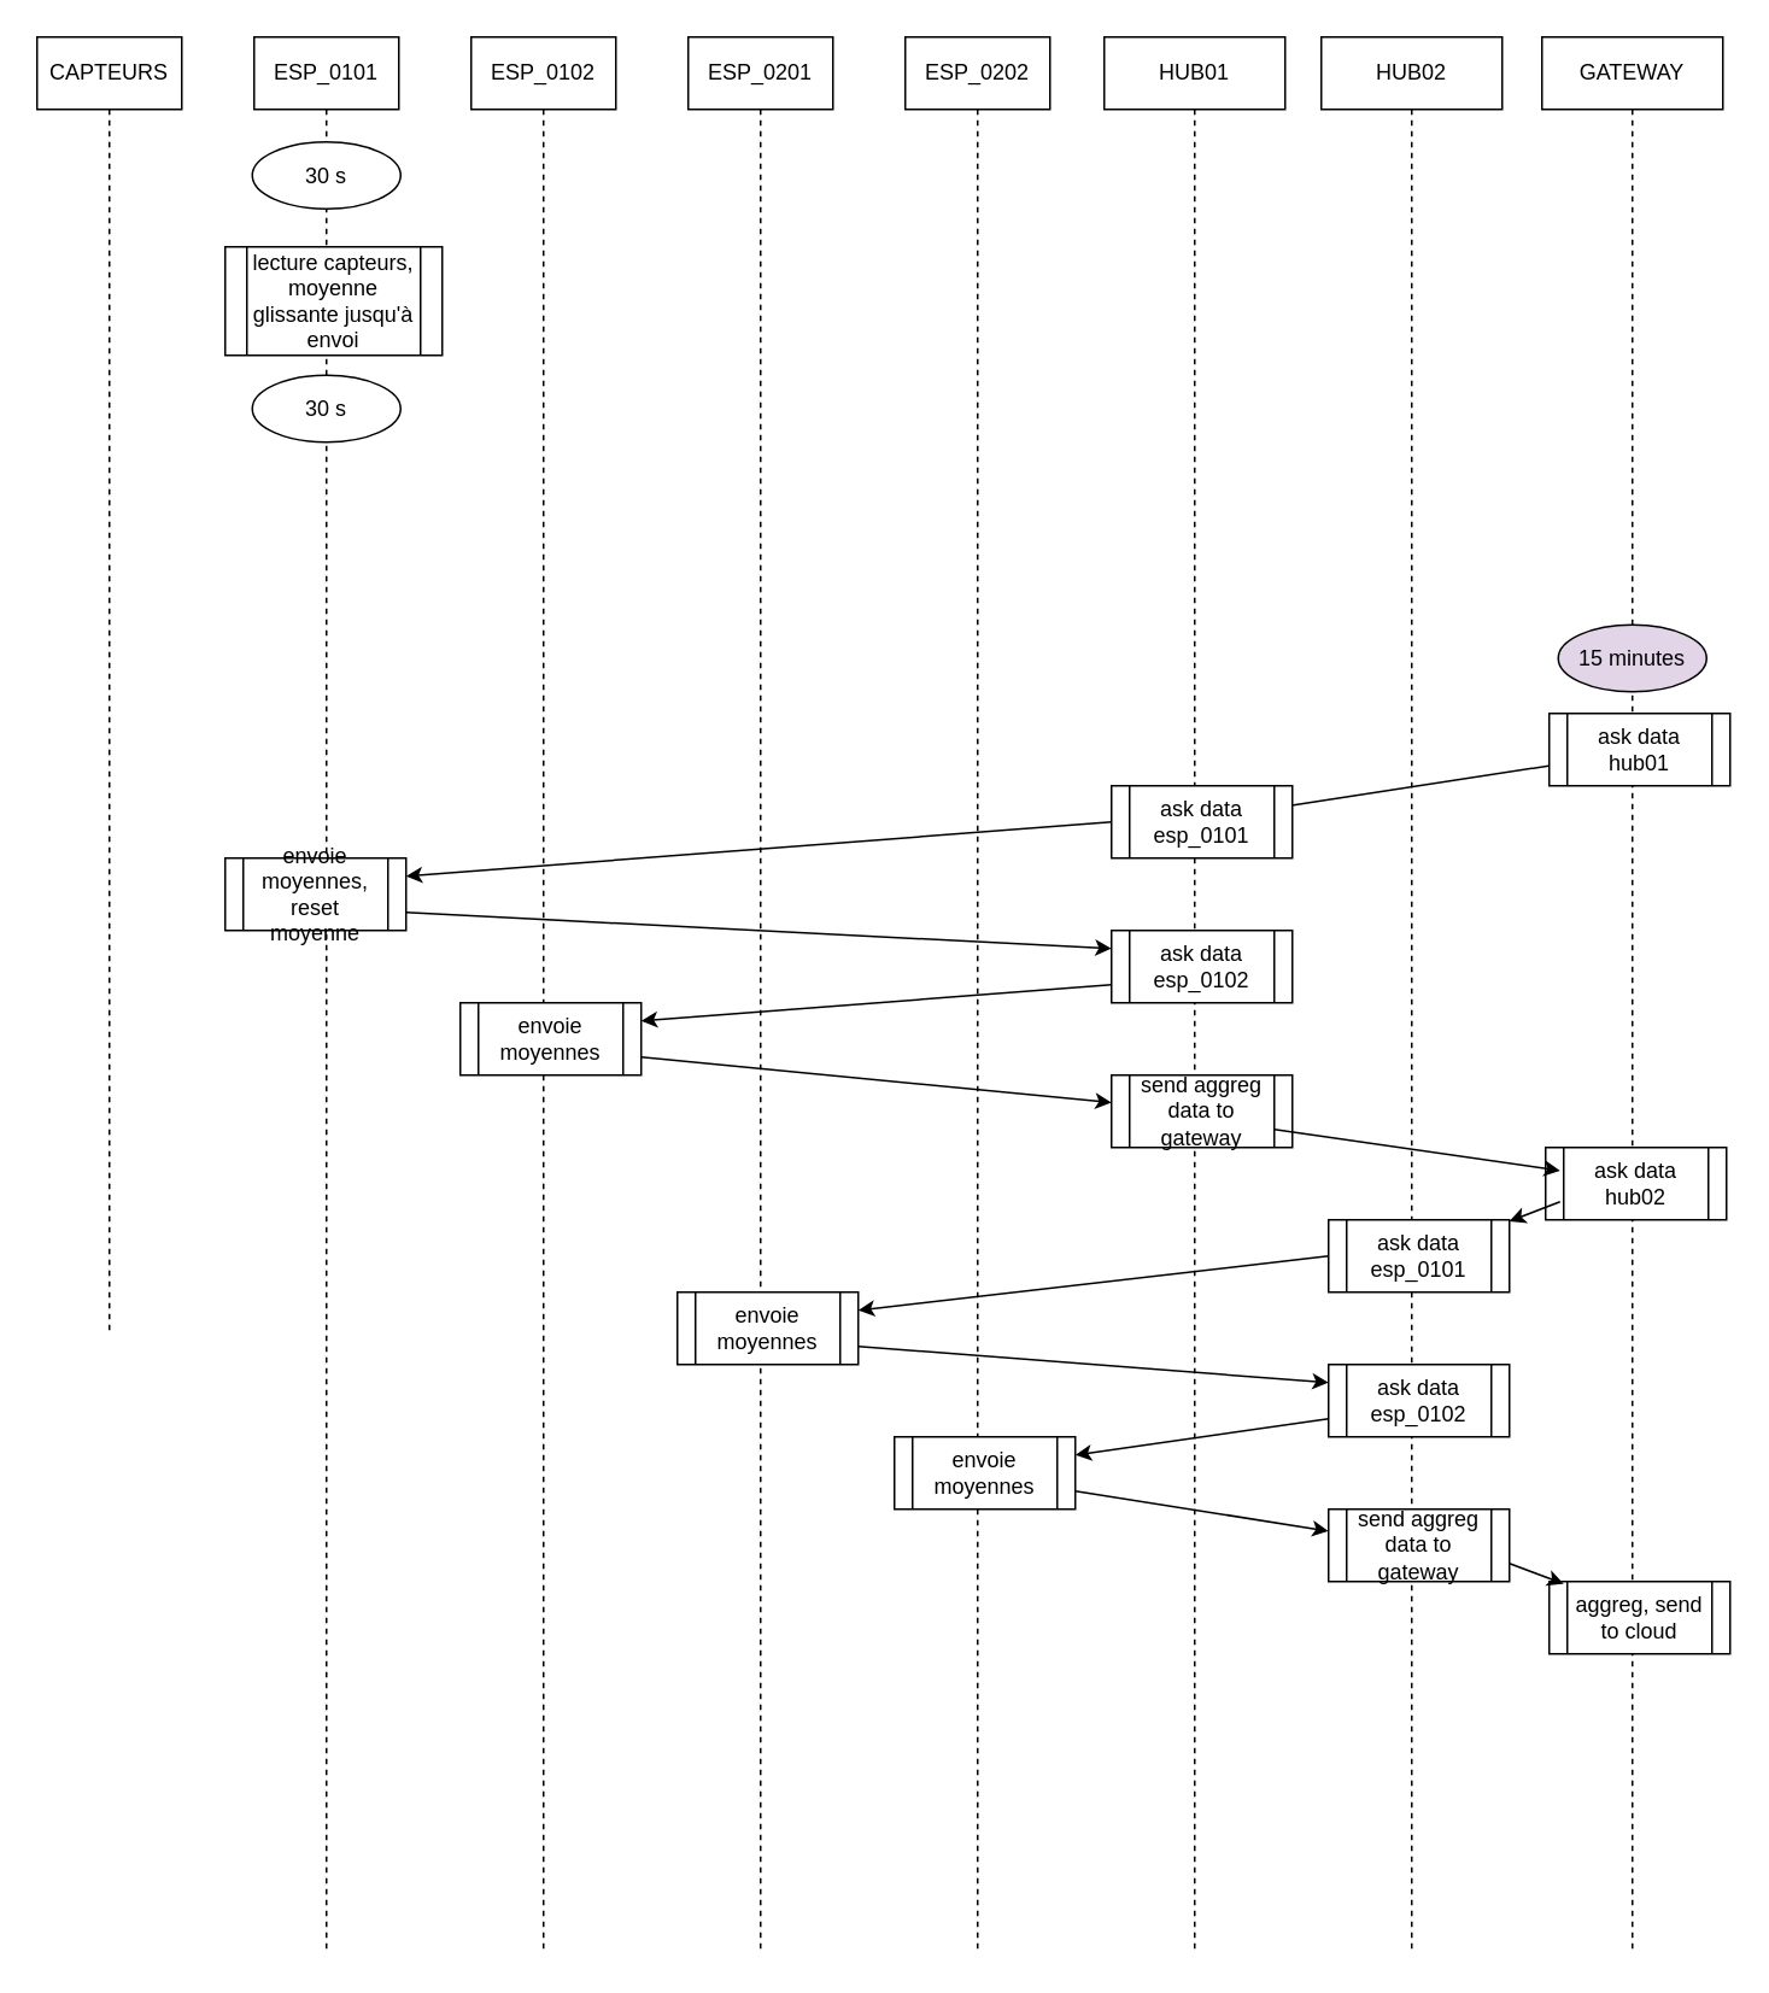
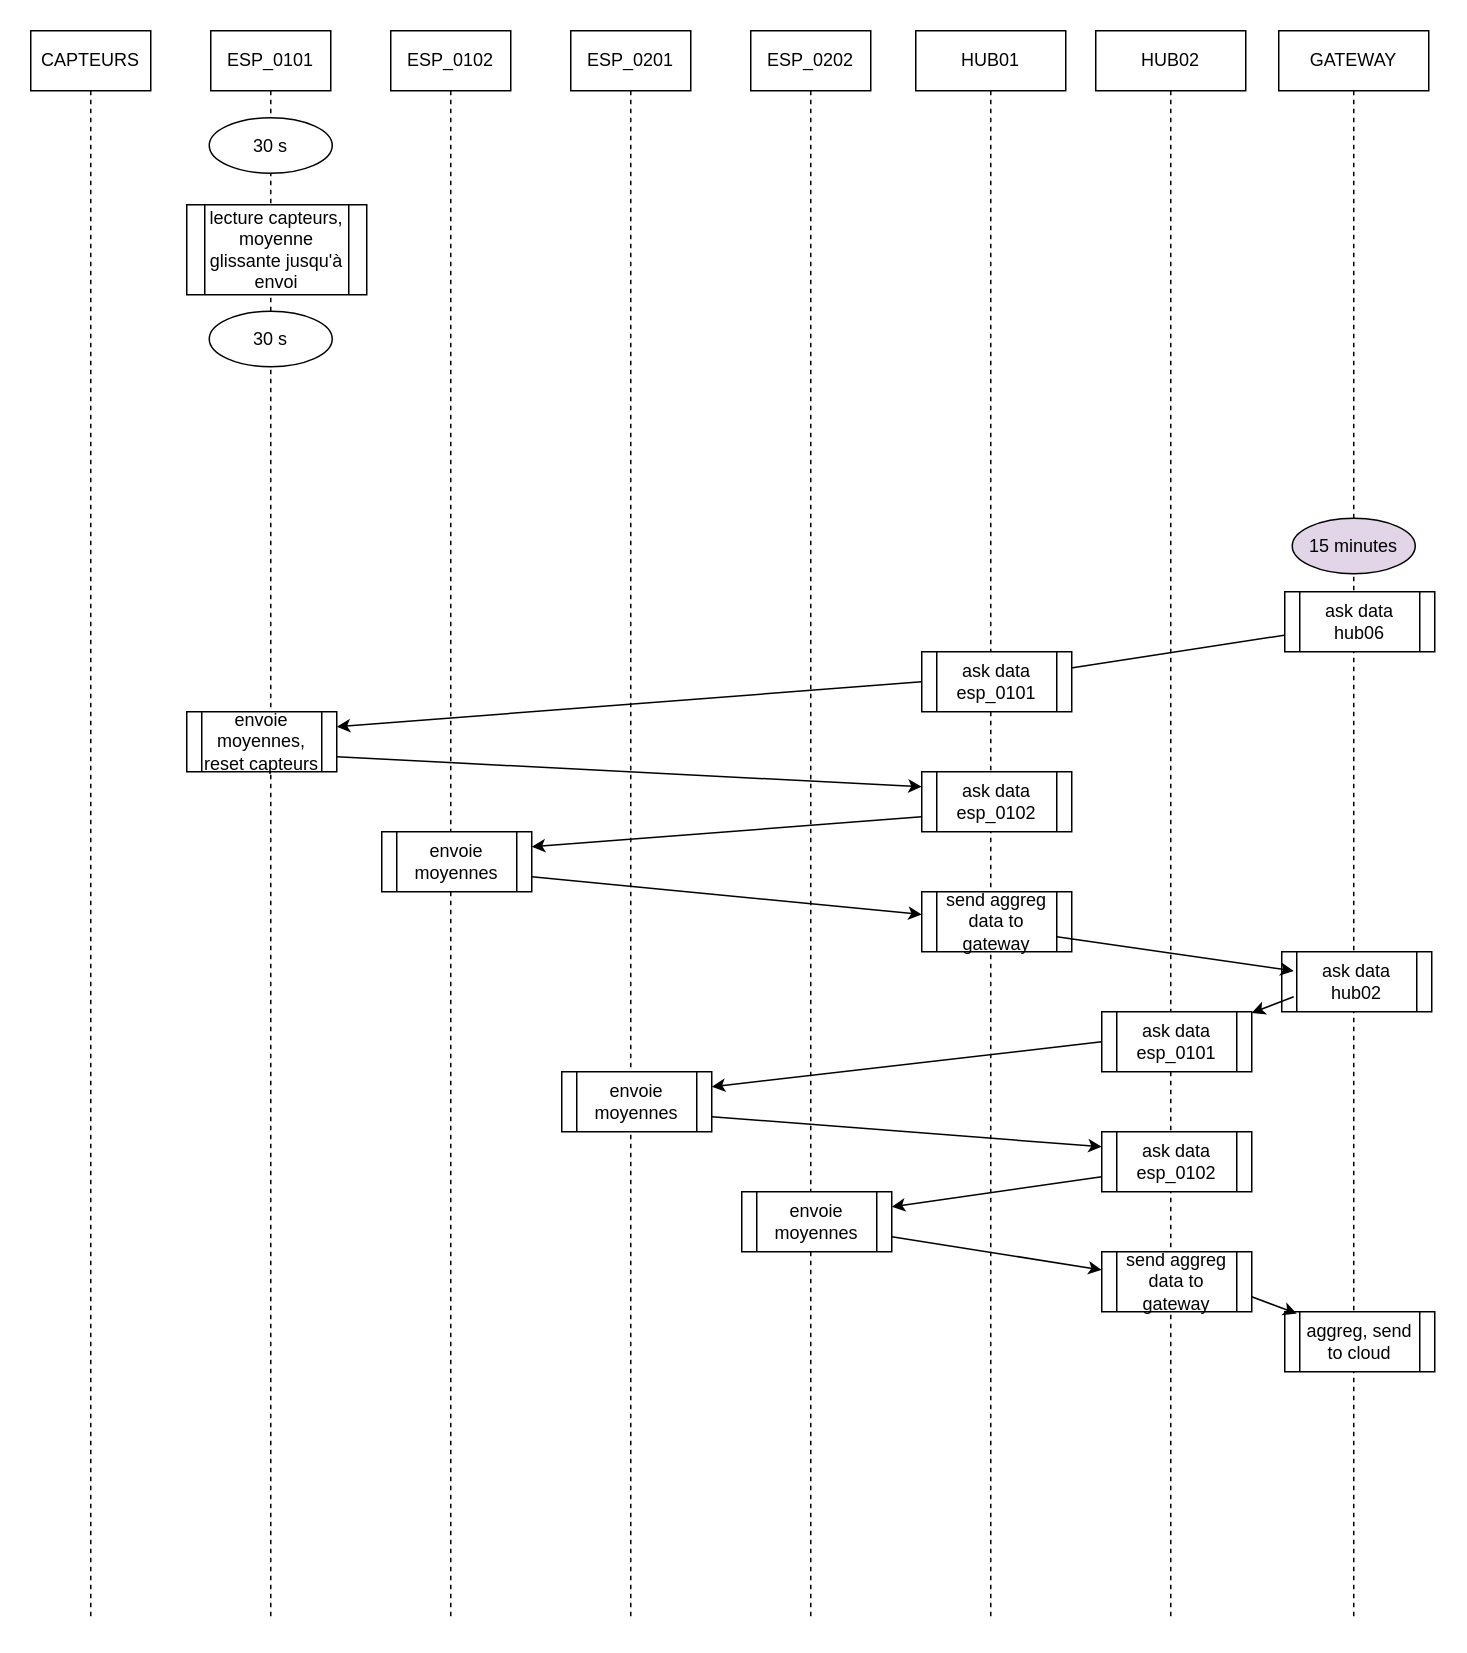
- <mxCell id="2" value="CAPTEURS" style="shape=umlLifeline;perimeter=lifelinePerimeter;whiteSpace=wrap;html=1;container=0;dropTarget=0;collapsible=0;recursiveResize=0;outlineConnect=0;portConstraint=eastwest;newEdgeStyle={&quot;edgeStyle&quot;:&quot;elbowEdgeStyle&quot;,&quot;elbow&quot;:&quot;vertical&quot;,&quot;curved&quot;:0,&quot;rounded&quot;:0};" parent="1" vertex="1"><mxGeometry x="20" y="20" width="80" height="715" as="geometry" /></mxCell>
+ <mxCell id="2" value="CAPTEURS" style="shape=umlLifeline;perimeter=lifelinePerimeter;whiteSpace=wrap;html=1;container=0;dropTarget=0;collapsible=0;recursiveResize=0;outlineConnect=0;portConstraint=eastwest;newEdgeStyle={&quot;edgeStyle&quot;:&quot;elbowEdgeStyle&quot;,&quot;elbow&quot;:&quot;vertical&quot;,&quot;curved&quot;:0,&quot;rounded&quot;:0};" parent="1" vertex="1"><mxGeometry x="20" y="20" width="80" height="1060" as="geometry" /></mxCell>
- <mxCell id="11" value="ask data hub01" style="shape=process;whiteSpace=wrap;html=1;backgroundOutline=1;" vertex="1" parent="1"><mxGeometry x="856" y="394" width="100" height="40" as="geometry" /></mxCell>
+ <mxCell id="11" value="ask data hub06" style="shape=process;whiteSpace=wrap;html=1;backgroundOutline=1;" vertex="1" parent="1"><mxGeometry x="856" y="394" width="100" height="40" as="geometry" /></mxCell>
- <mxCell id="13" value="&lt;div&gt;envoie moyennes, reset moyenne&lt;br&gt;&lt;/div&gt;" style="shape=process;whiteSpace=wrap;html=1;backgroundOutline=1;" vertex="1" parent="1"><mxGeometry x="124" y="474" width="100" height="40" as="geometry" /></mxCell>
+ <mxCell id="13" value="&lt;div&gt;envoie moyennes, reset capteurs&lt;br&gt;&lt;/div&gt;" style="shape=process;whiteSpace=wrap;html=1;backgroundOutline=1;" vertex="1" parent="1"><mxGeometry x="124" y="474" width="100" height="40" as="geometry" /></mxCell>
